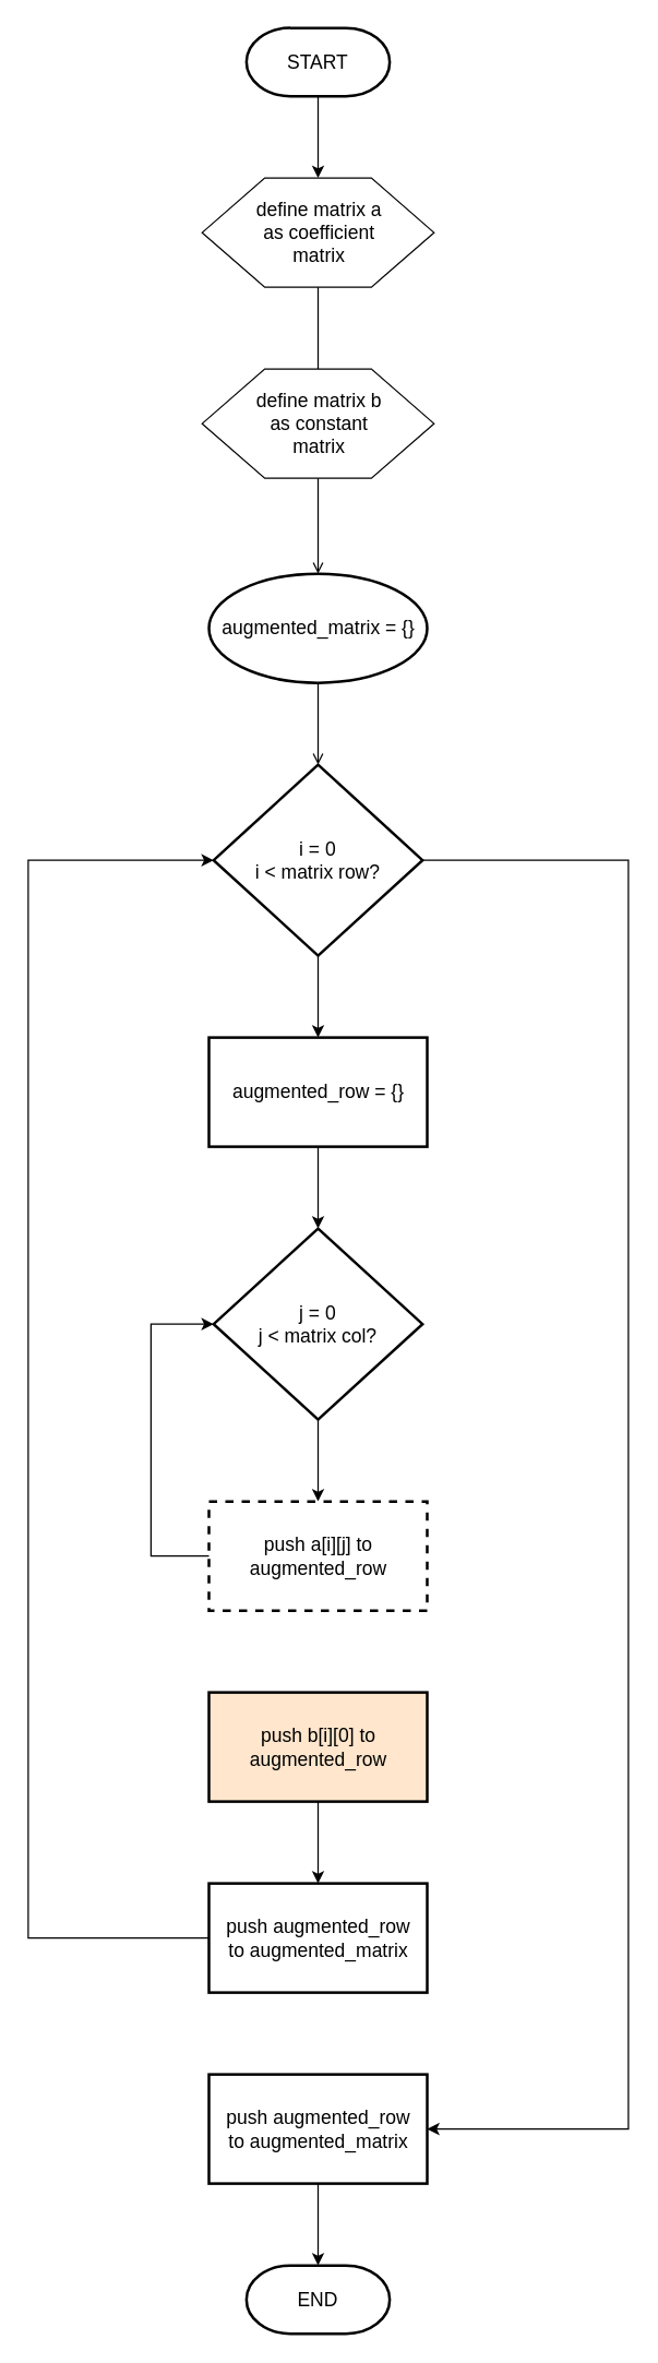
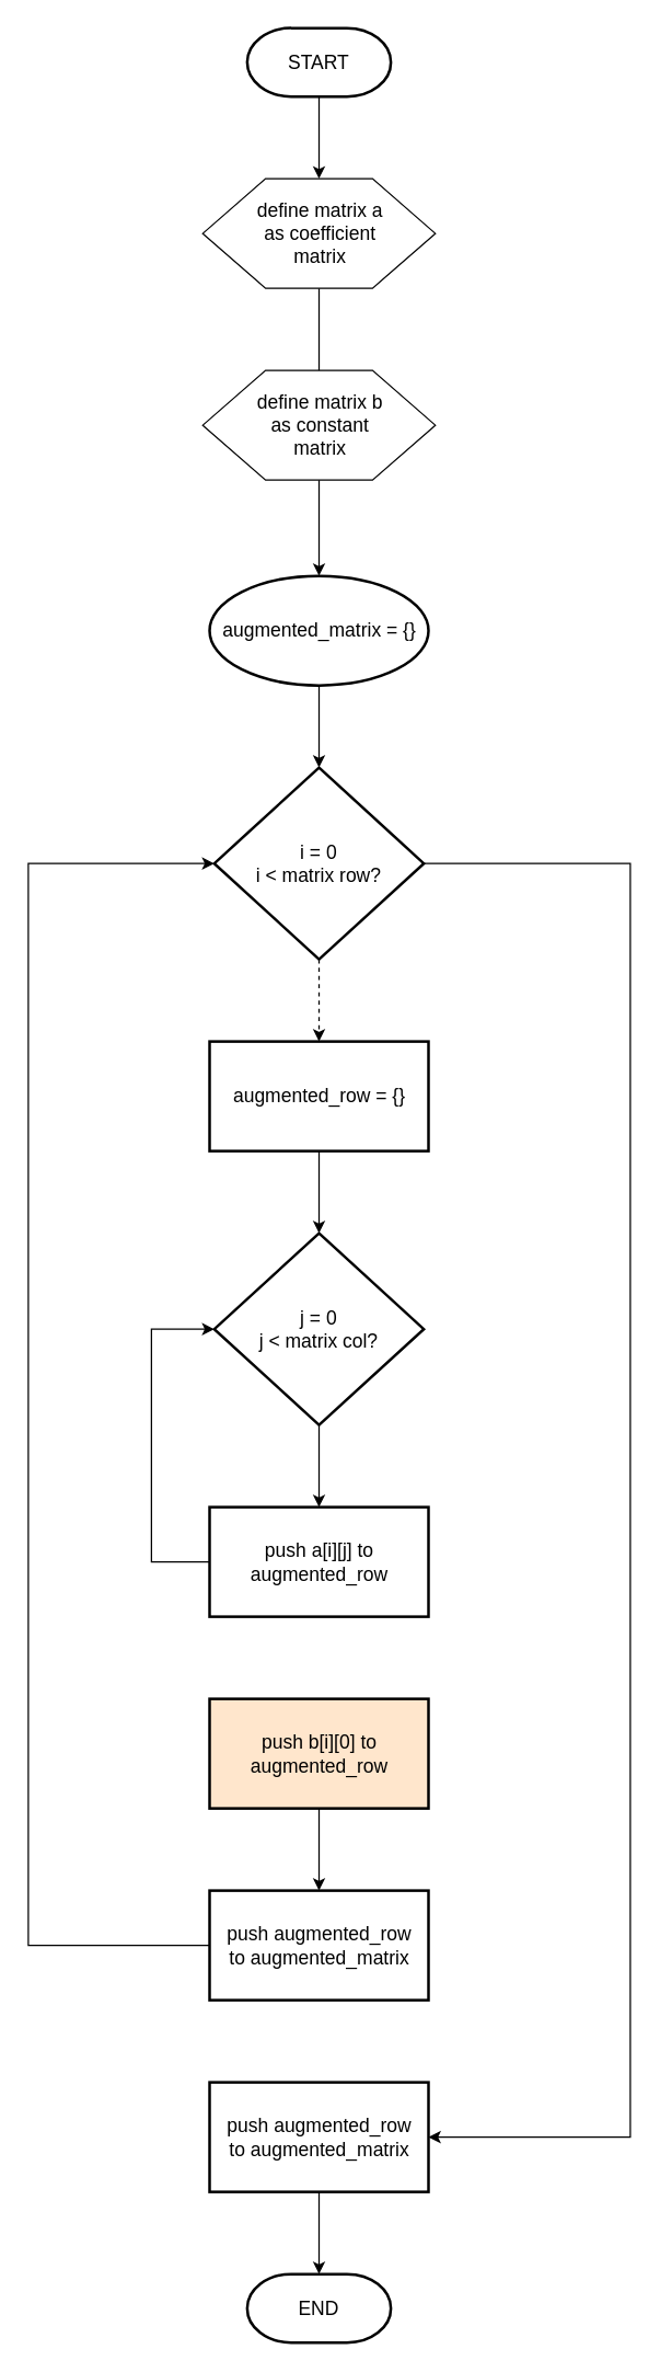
- <mxCell id="6" value="" style="edgeStyle=orthogonalEdgeStyle;rounded=0;orthogonalLoop=1;jettySize=auto;html=1;endArrow=open;" edge="1" parent="1" source="7" target="21"><mxGeometry relative="1" as="geometry" /></mxCell>
+ <mxCell id="6" value="" style="edgeStyle=orthogonalEdgeStyle;rounded=0;orthogonalLoop=1;jettySize=auto;html=1;" edge="1" parent="1" source="7" target="21"><mxGeometry relative="1" as="geometry" /></mxCell>
- <mxCell id="20" value="" style="edgeStyle=orthogonalEdgeStyle;rounded=0;orthogonalLoop=1;jettySize=auto;html=1;endArrow=open;" edge="1" parent="1" source="21" target="10"><mxGeometry relative="1" as="geometry" /></mxCell>
+ <mxCell id="20" value="" style="edgeStyle=orthogonalEdgeStyle;rounded=0;orthogonalLoop=1;jettySize=auto;html=1;" edge="1" parent="1" source="21" target="10"><mxGeometry relative="1" as="geometry" /></mxCell>
- <mxCell id="8" value="" style="edgeStyle=orthogonalEdgeStyle;rounded=0;orthogonalLoop=1;jettySize=auto;html=1;" edge="1" parent="1" source="10" target="12"><mxGeometry relative="1" as="geometry" /></mxCell>
+ <mxCell id="8" value="" style="edgeStyle=orthogonalEdgeStyle;rounded=0;orthogonalLoop=1;jettySize=auto;html=1;dashed=1;" edge="1" parent="1" source="10" target="12"><mxGeometry relative="1" as="geometry" /></mxCell>
- <mxCell id="15" value="push a[i][j] to&lt;div&gt;augmented_row&lt;/div&gt;" style="rounded=1;whiteSpace=wrap;html=1;absoluteArcSize=1;arcSize=0;strokeWidth=2;fontSize=14;dashed=1;" vertex="1" parent="1"><mxGeometry x="152.5" y="1100" width="160" height="80" as="geometry" /></mxCell>
+ <mxCell id="15" value="push a[i][j] to&lt;div&gt;augmented_row&lt;/div&gt;" style="rounded=1;whiteSpace=wrap;html=1;absoluteArcSize=1;arcSize=0;strokeWidth=2;fontSize=14;" vertex="1" parent="1"><mxGeometry x="152.5" y="1100" width="160" height="80" as="geometry" /></mxCell>
